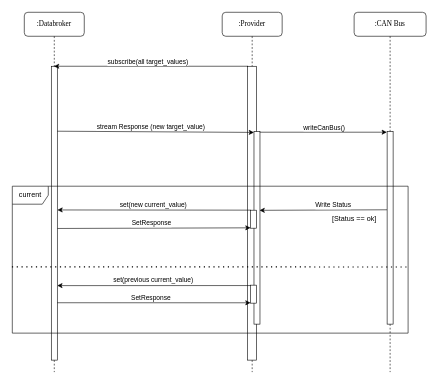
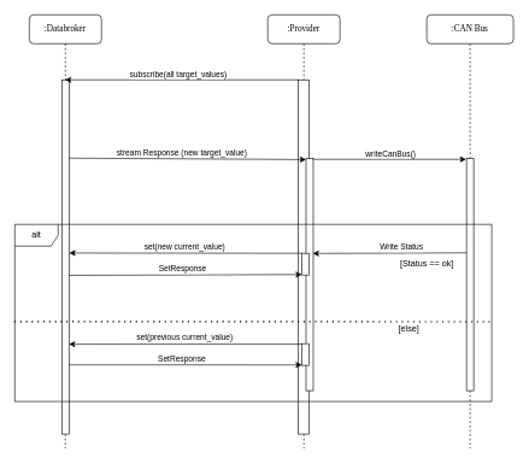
- <mxCell id="12" value="current" style="shape=umlFrame;whiteSpace=wrap;html=1;pointerEvents=0;" parent="10" vertex="1"><mxGeometry x="-570" y="290" width="660" height="245" as="geometry" /></mxCell>
+ <mxCell id="12" value="alt" style="shape=umlFrame;whiteSpace=wrap;html=1;pointerEvents=0;" parent="10" vertex="1"><mxGeometry x="-570" y="290" width="660" height="245" as="geometry" /></mxCell>
+ <mxCell id="14" value="[else]" style="text;html=1;align=center;verticalAlign=middle;resizable=0;points=[];autosize=1;strokeColor=none;fillColor=none;" parent="10" vertex="1"><mxGeometry x="-50" y="420" width="50" height="30" as="geometry" /></mxCell>
